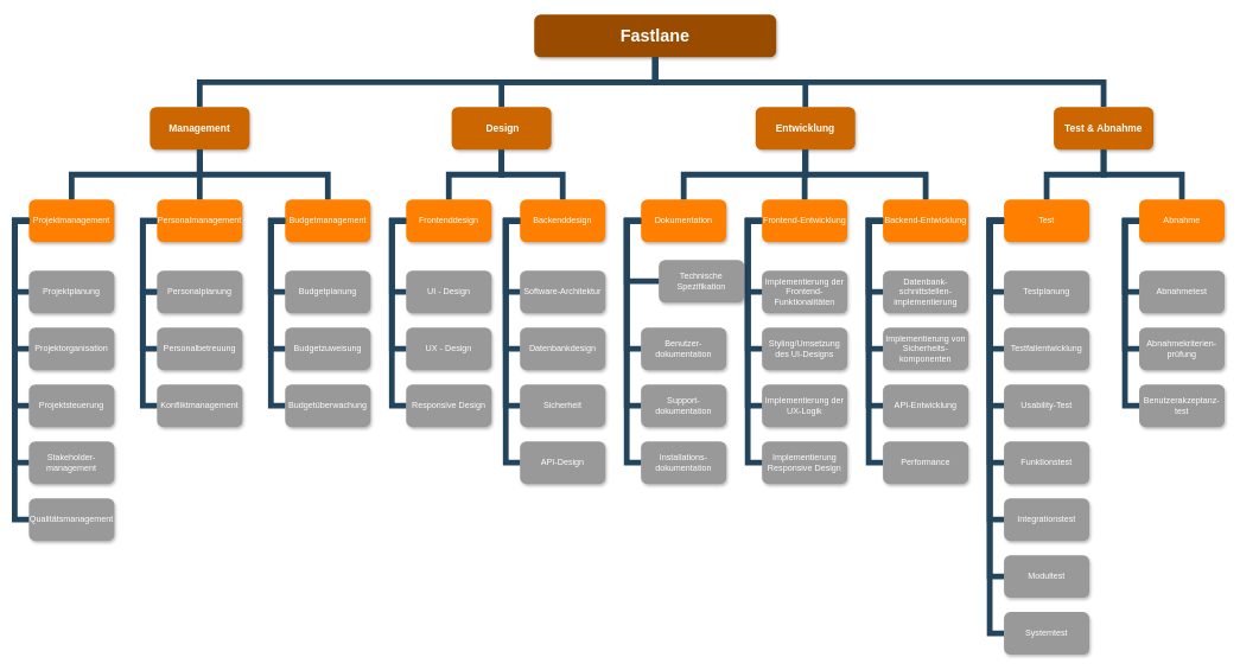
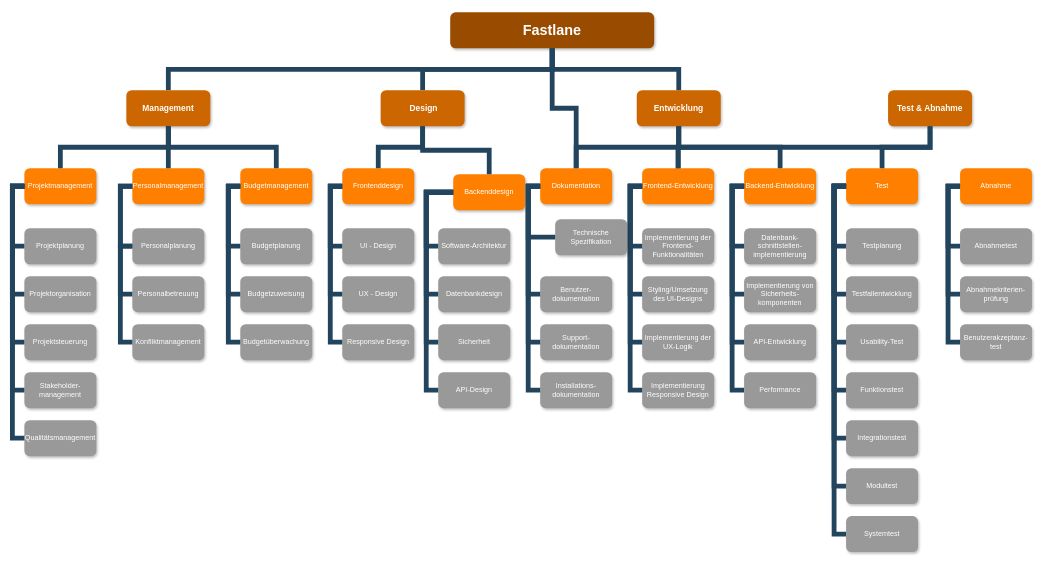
- <mxCell id="17" value="" style="edgeStyle=elbowEdgeStyle;elbow=vertical;rounded=0;fontColor=#000000;endArrow=none;endFill=0;strokeWidth=8;strokeColor=#23445D;entryX=0.5;entryY=0;entryDx=0;entryDy=0;" parent="1" source="2" target="26" edge="1"><mxGeometry width="100" height="100" relative="1" as="geometry"><mxPoint x="540" y="160" as="sourcePoint" /><mxPoint x="1724" y="150" as="targetPoint" /></mxGeometry></mxCell>
+ <mxCell id="17" value="" style="edgeStyle=elbowEdgeStyle;elbow=vertical;rounded=0;fontColor=#000000;endArrow=none;endFill=0;strokeWidth=8;strokeColor=#23445D;" parent="1" source="2" target="91" edge="1"><mxGeometry width="100" height="100" relative="1" as="geometry"><mxPoint x="540" y="160" as="sourcePoint" /><mxPoint x="1724" y="150" as="targetPoint" /></mxGeometry></mxCell>
- <mxCell id="32" value="" style="edgeStyle=elbowEdgeStyle;elbow=vertical;rounded=0;fontColor=#000000;endArrow=none;endFill=0;strokeWidth=8;strokeColor=#23445D;" parent="1" source="26" target="27" edge="1"><mxGeometry width="100" height="100" relative="1" as="geometry"><mxPoint x="1550" y="260" as="sourcePoint" /><mxPoint x="1650" y="160" as="targetPoint" /></mxGeometry></mxCell>
+ <mxCell id="32" value="" style="edgeStyle=elbowEdgeStyle;elbow=vertical;rounded=0;fontColor=#000000;endArrow=none;endFill=0;strokeWidth=8;strokeColor=#23445D;" parent="1" source="26" target="4" edge="1"><mxGeometry width="100" height="100" relative="1" as="geometry"><mxPoint x="1550" y="260" as="sourcePoint" /><mxPoint x="1650" y="160" as="targetPoint" /></mxGeometry></mxCell>
- <mxCell id="73" value="Backenddesign" style="whiteSpace=wrap;rounded=1;fillColor=#FF8000;strokeColor=none;shadow=1;fontColor=#FFFFFF;" parent="1" vertex="1"><mxGeometry x="730" y="280" width="120" height="60" as="geometry" /></mxCell>
+ <mxCell id="73" value="Backenddesign" style="whiteSpace=wrap;rounded=1;fillColor=#FF8000;strokeColor=none;shadow=1;fontColor=#FFFFFF;" parent="1" vertex="1"><mxGeometry x="755" y="290" width="120" height="60" as="geometry" /></mxCell>
